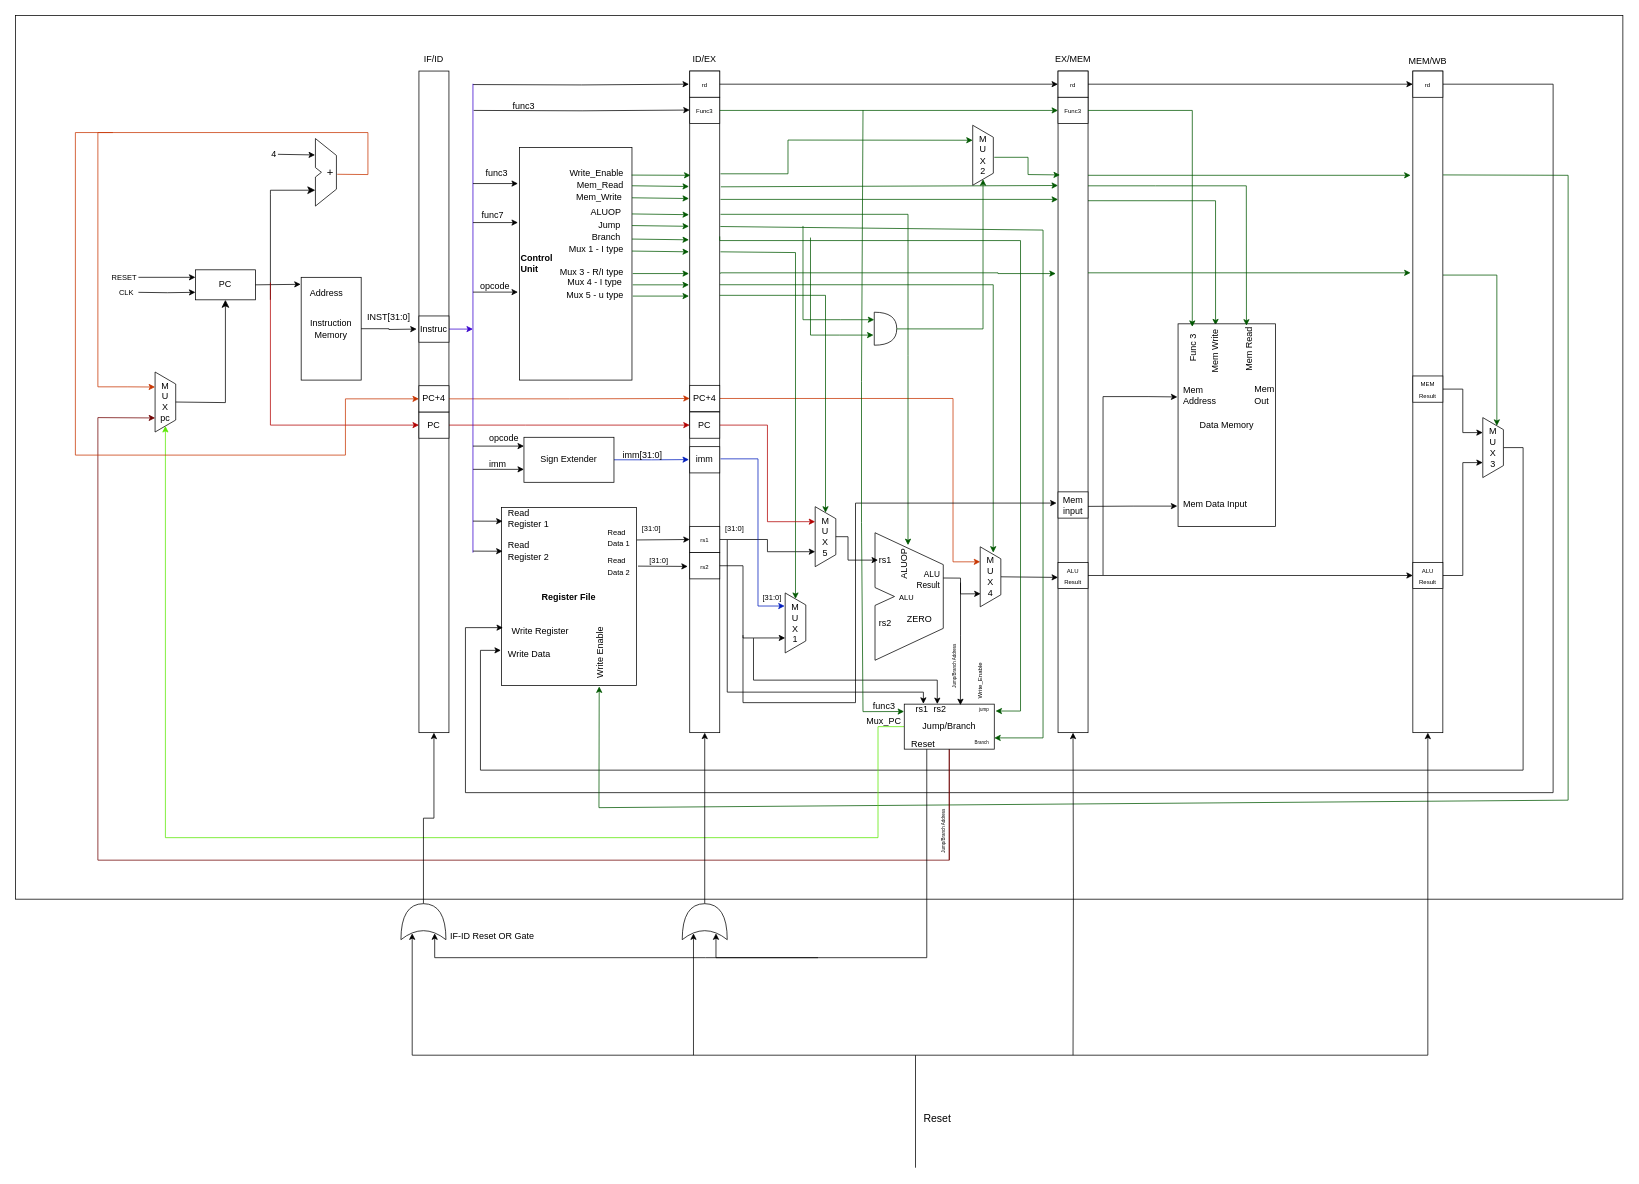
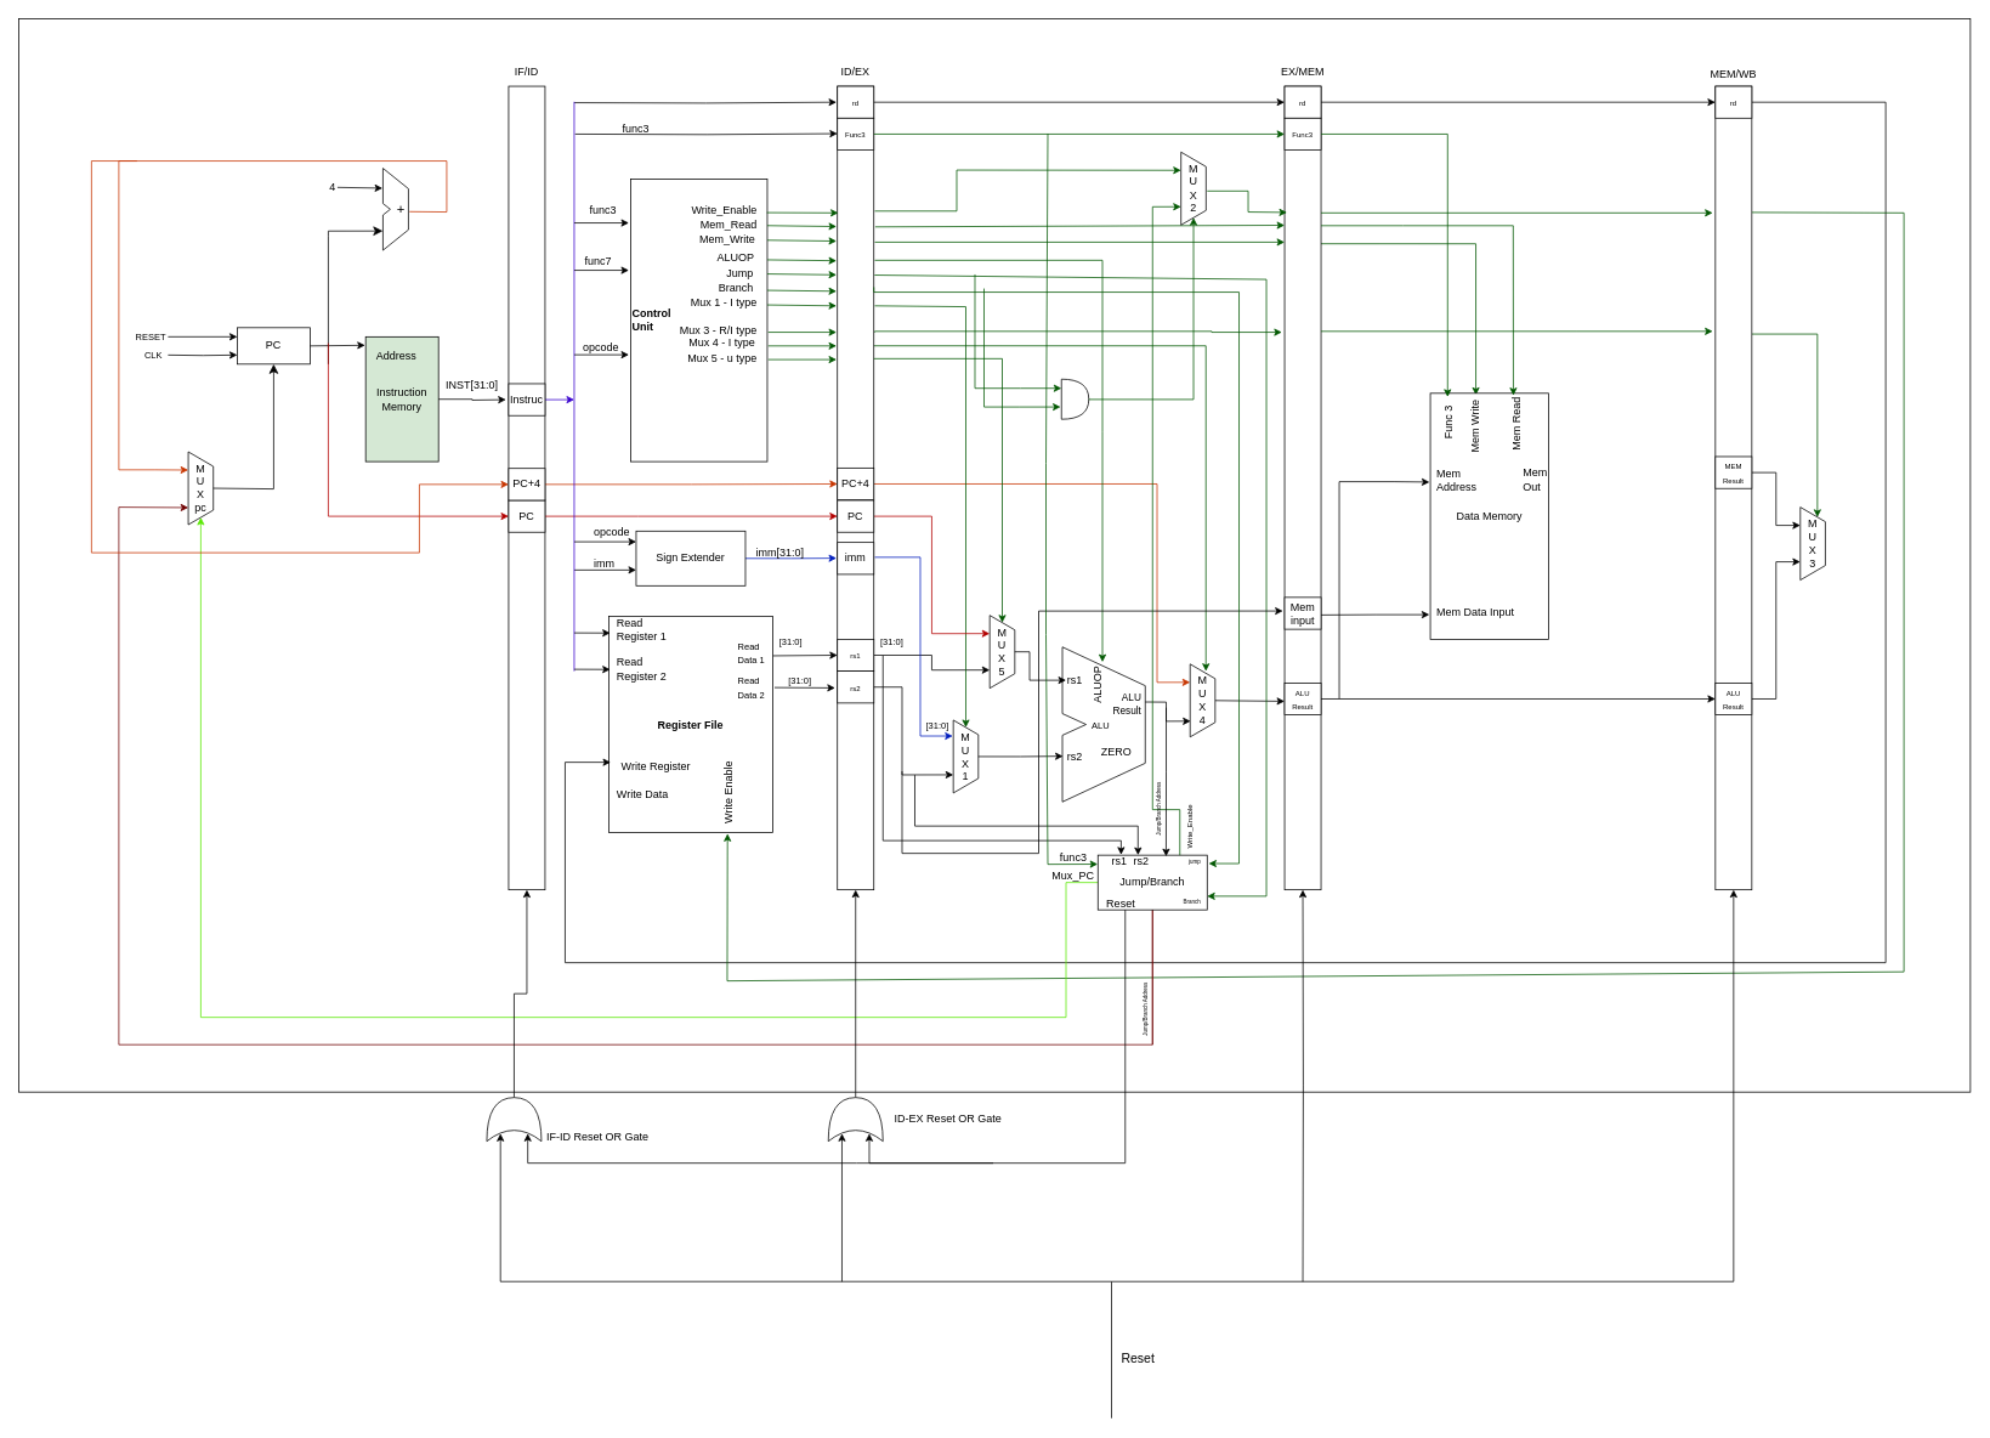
- <mxCell id="5" value="Instruction Memory" style="rounded=0;whiteSpace=wrap;html=1;" parent="1" vertex="1"><mxGeometry x="401" y="369" width="80" height="137" as="geometry" /></mxCell>
+ <mxCell id="5" value="Instruction Memory" style="rounded=0;whiteSpace=wrap;html=1;fillColor=#d5e8d4;" parent="1" vertex="1"><mxGeometry x="401" y="369" width="80" height="137" as="geometry" /></mxCell>
+ <mxCell id="168" style="edgeStyle=orthogonalEdgeStyle;rounded=0;orthogonalLoop=1;jettySize=auto;html=1;fillColor=#008a00;strokeColor=#005700;entryX=0.75;entryY=1;entryDx=0;entryDy=0;exitX=0.75;exitY=0;exitDx=0;exitDy=0;" edge="1" parent="1" source="121" target="163"><mxGeometry relative="1" as="geometry"><mxPoint x="1288.47" y="690" as="targetPoint" /><mxPoint x="1173.47" y="889.75" as="sourcePoint" /><Array as="points"><mxPoint x="1295" y="888" /><mxPoint x="1265" y="888" /><mxPoint x="1265" y="226" /></Array></mxGeometry></mxCell>
+ <mxCell id="95" style="edgeStyle=orthogonalEdgeStyle;rounded=0;orthogonalLoop=1;jettySize=auto;html=1;exitX=0.5;exitY=0;exitDx=0;exitDy=0;entryX=0.005;entryY=0.705;entryDx=0;entryDy=0;entryPerimeter=0;" parent="1" source="93" target="7" edge="1"><mxGeometry relative="1" as="geometry" /></mxCell>
- <mxCell id="55" style="edgeStyle=orthogonalEdgeStyle;rounded=0;orthogonalLoop=1;jettySize=auto;html=1;exitX=0.5;exitY=0;exitDx=0;exitDy=0;entryX=-0.004;entryY=0.803;entryDx=0;entryDy=0;entryPerimeter=0;" parent="1" source="105" target="4" edge="1"><mxGeometry relative="1" as="geometry"><Array as="points"><mxPoint x="2004" y="596" /><mxPoint x="2030" y="596" /><mxPoint x="2030" y="1026" /><mxPoint x="640" y="1026" /><mxPoint x="640" y="866" /></Array><mxPoint x="1680" y="516.5" as="sourcePoint" /><mxPoint x="740" y="806" as="targetPoint" /></mxGeometry></mxCell>
+ <mxCell id="194" value="ID-EX Reset OR Gate" style="text;html=1;align=left;verticalAlign=middle;whiteSpace=wrap;rounded=0;" vertex="1" parent="1"><mxGeometry x="980" y="1213" width="160" height="30" as="geometry" /></mxCell>
